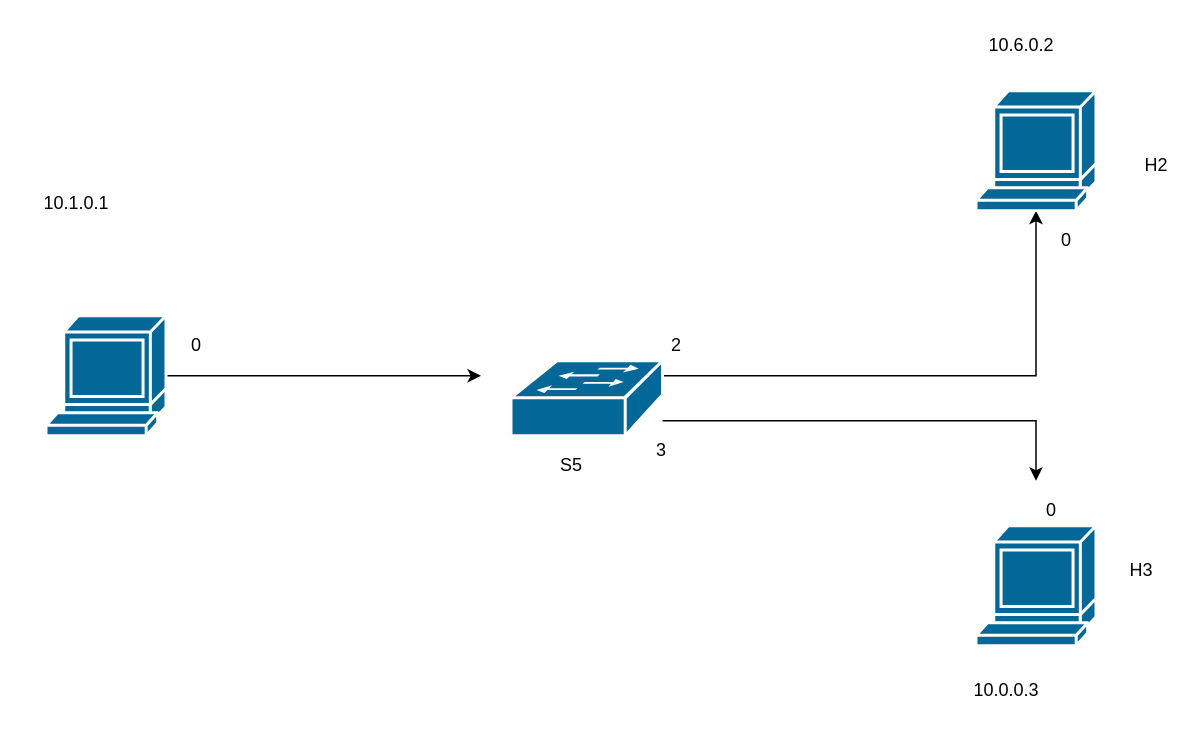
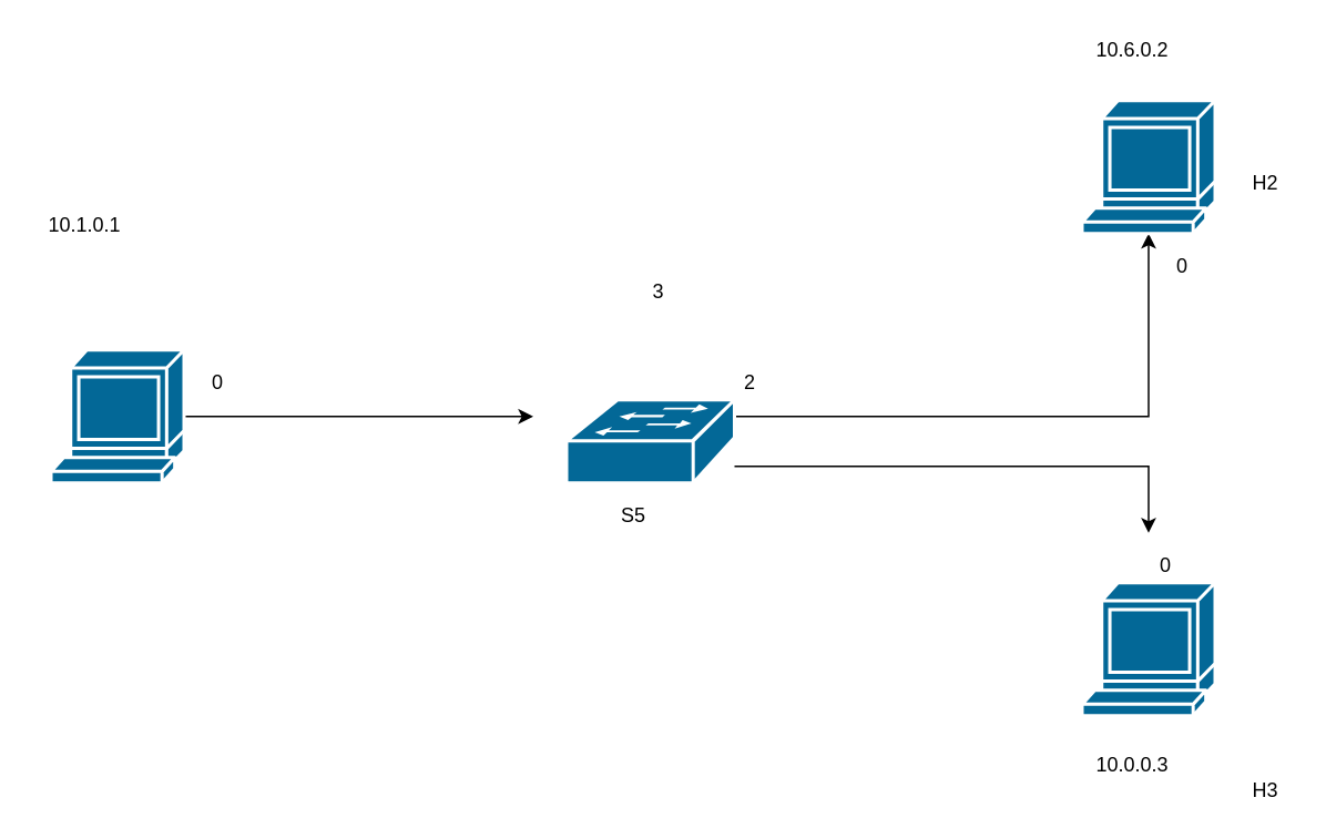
- <mxCell id="10" value="&lt;div&gt;H2&lt;/div&gt;" style="text;html=1;align=center;verticalAlign=middle;resizable=0;points=[];autosize=1;strokeColor=none;fillColor=none;" vertex="1" parent="1"><mxGeometry x="755" y="100" width="30" height="20" as="geometry" /></mxCell>
+ <mxCell id="10" value="&lt;div&gt;H2&lt;/div&gt;" style="text;html=1;align=center;verticalAlign=middle;resizable=0;points=[];autosize=1;strokeColor=none;fillColor=none;" vertex="1" parent="1"><mxGeometry x="745" y="100" width="30" height="20" as="geometry" /></mxCell>
- <mxCell id="19" value="3" style="text;html=1;align=center;verticalAlign=middle;resizable=0;points=[];autosize=1;strokeColor=none;fillColor=none;" vertex="1" parent="1"><mxGeometry x="430" y="290" width="20" height="20" as="geometry" /></mxCell>
+ <mxCell id="19" value="3" style="text;html=1;align=center;verticalAlign=middle;resizable=0;points=[];autosize=1;strokeColor=none;fillColor=none;" vertex="1" parent="1"><mxGeometry x="385" y="165" width="20" height="20" as="geometry" /></mxCell>
- <mxCell id="11" value="&lt;div&gt;H3&lt;/div&gt;" style="text;html=1;align=center;verticalAlign=middle;resizable=0;points=[];autosize=1;strokeColor=none;fillColor=none;" vertex="1" parent="1"><mxGeometry x="745" y="370" width="30" height="20" as="geometry" /></mxCell>
+ <mxCell id="11" value="&lt;div&gt;H3&lt;/div&gt;" style="text;html=1;align=center;verticalAlign=middle;resizable=0;points=[];autosize=1;strokeColor=none;fillColor=none;" vertex="1" parent="1"><mxGeometry x="745" y="465" width="30" height="20" as="geometry" /></mxCell>
- <mxCell id="14" value="10.0.0.3" style="text;html=1;align=center;verticalAlign=middle;resizable=0;points=[];autosize=1;strokeColor=none;fillColor=none;" vertex="1" parent="1"><mxGeometry x="640" y="450" width="60" height="20" as="geometry" /></mxCell>
+ <mxCell id="14" value="10.0.0.3" style="text;html=1;align=center;verticalAlign=middle;resizable=0;points=[];autosize=1;strokeColor=none;fillColor=none;" vertex="1" parent="1"><mxGeometry x="650" y="450" width="60" height="20" as="geometry" /></mxCell>
